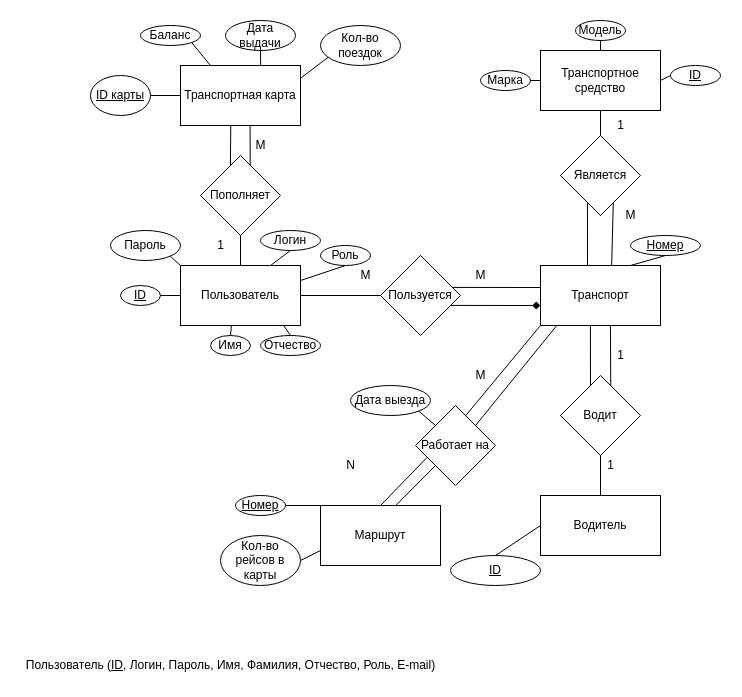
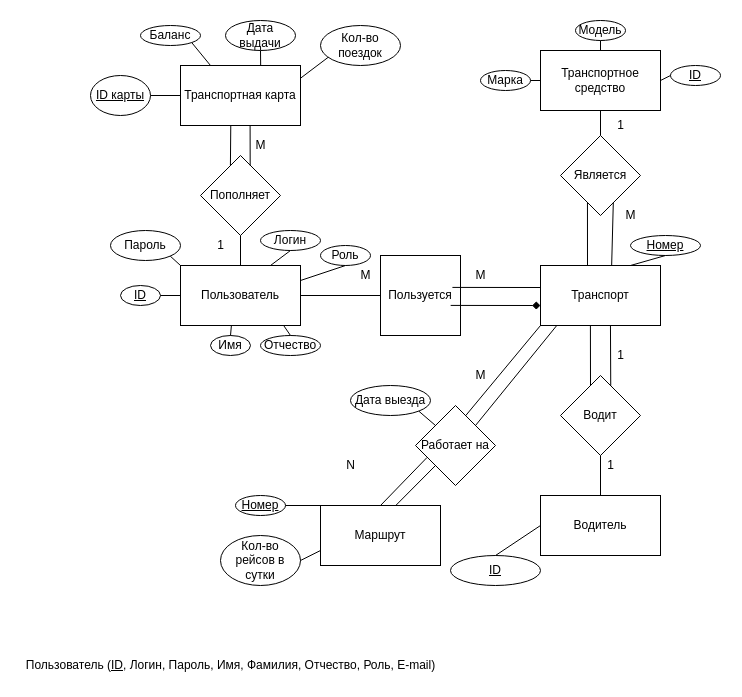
- <mxCell id="6" value="Пользуется" style="rhombus;whiteSpace=wrap;html=1;" parent="1" vertex="1"><mxGeometry x="380" y="255" width="80" height="80" as="geometry" /></mxCell>
+ <mxCell id="6" value="Пользуется" style="whiteSpace=wrap;html=1;rounded=0;" parent="1" vertex="1"><mxGeometry x="380" y="255" width="80" height="80" as="geometry" /></mxCell>
- <mxCell id="30" value="Кол-во рейсов в карты" style="ellipse;whiteSpace=wrap;html=1;" parent="1" vertex="1"><mxGeometry x="220" y="535" width="80" height="50" as="geometry" /></mxCell>
+ <mxCell id="30" value="Кол-во рейсов в сутки" style="ellipse;whiteSpace=wrap;html=1;" parent="1" vertex="1"><mxGeometry x="220" y="535" width="80" height="50" as="geometry" /></mxCell>
